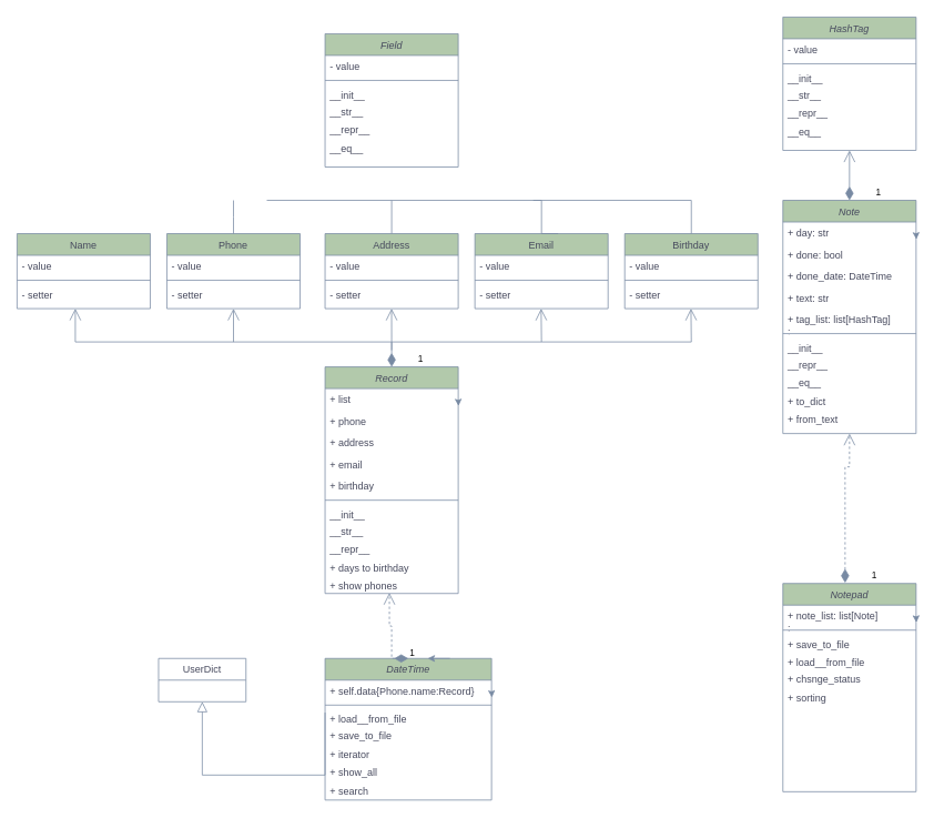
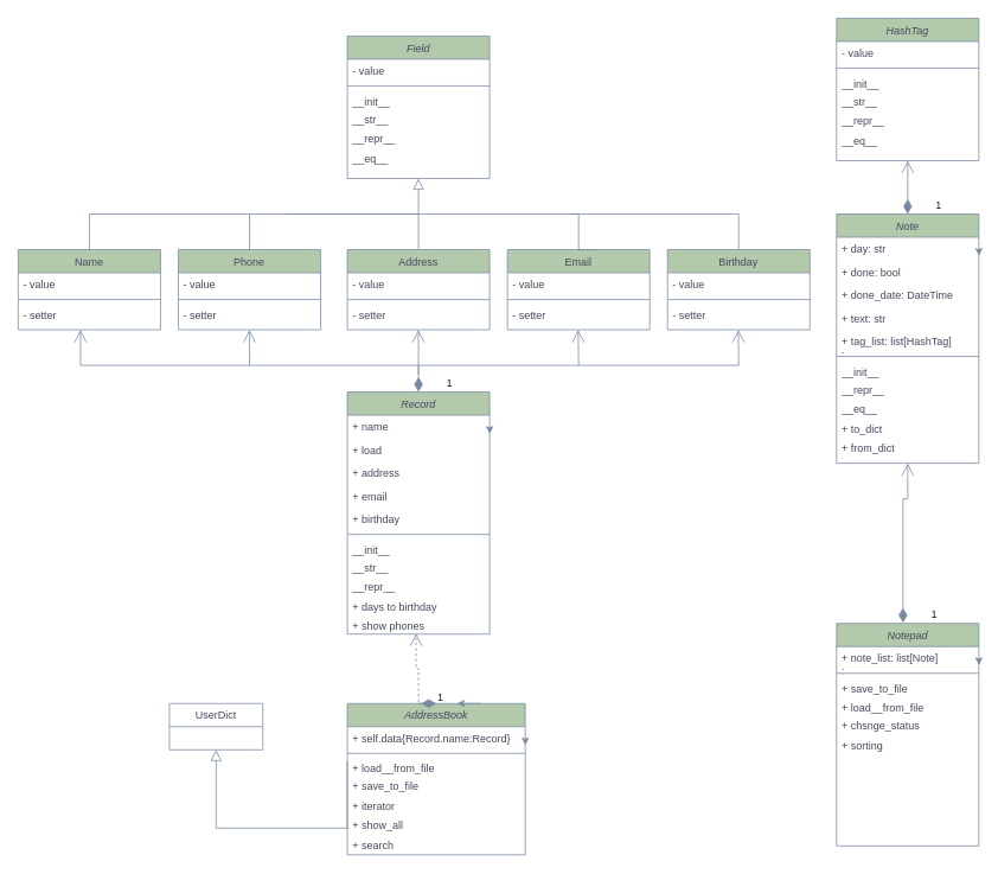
+ <mxCell id="13" value="" style="endArrow=block;endSize=10;endFill=0;shadow=0;strokeWidth=1;rounded=0;edgeStyle=elbowEdgeStyle;elbow=vertical;labelBackgroundColor=none;strokeColor=#788AA3;fontColor=default;" parent="1" source="9" target="2" edge="1"><mxGeometry width="160" relative="1" as="geometry"><mxPoint x="220" y="123" as="sourcePoint" /><mxPoint x="220" y="123" as="targetPoint" /></mxGeometry></mxCell>
- <mxCell id="35" value="+ list" style="text;align=left;verticalAlign=top;spacingLeft=4;spacingRight=4;overflow=hidden;rotatable=0;points=[[0,0.5],[1,0.5]];portConstraint=eastwest;labelBackgroundColor=none;fontColor=#46495D;" vertex="1" parent="34"><mxGeometry y="26" width="160" height="26" as="geometry" /></mxCell>
+ <mxCell id="35" value="+ name" style="text;align=left;verticalAlign=top;spacingLeft=4;spacingRight=4;overflow=hidden;rotatable=0;points=[[0,0.5],[1,0.5]];portConstraint=eastwest;labelBackgroundColor=none;fontColor=#46495D;" vertex="1" parent="34"><mxGeometry y="26" width="160" height="26" as="geometry" /></mxCell>
- <mxCell id="84" value="+ from_text" style="text;align=left;verticalAlign=top;spacingLeft=4;spacingRight=4;overflow=hidden;rotatable=0;points=[[0,0.5],[1,0.5]];portConstraint=eastwest;labelBackgroundColor=none;fontColor=#46495D;" vertex="1" parent="73"><mxGeometry y="250" width="160" height="22" as="geometry" /></mxCell>
+ <mxCell id="84" value="+ from_dict" style="text;align=left;verticalAlign=top;spacingLeft=4;spacingRight=4;overflow=hidden;rotatable=0;points=[[0,0.5],[1,0.5]];portConstraint=eastwest;labelBackgroundColor=none;fontColor=#46495D;" vertex="1" parent="73"><mxGeometry y="250" width="160" height="22" as="geometry" /></mxCell>
- <mxCell id="36" value="+ phone" style="text;align=left;verticalAlign=top;spacingLeft=4;spacingRight=4;overflow=hidden;rotatable=0;points=[[0,0.5],[1,0.5]];portConstraint=eastwest;labelBackgroundColor=none;fontColor=#46495D;" vertex="1" parent="34"><mxGeometry y="52" width="160" height="26" as="geometry" /></mxCell>
+ <mxCell id="36" value="+ load" style="text;align=left;verticalAlign=top;spacingLeft=4;spacingRight=4;overflow=hidden;rotatable=0;points=[[0,0.5],[1,0.5]];portConstraint=eastwest;labelBackgroundColor=none;fontColor=#46495D;" vertex="1" parent="34"><mxGeometry y="52" width="160" height="26" as="geometry" /></mxCell>
- <mxCell id="94" value="1" style="endArrow=open;html=1;endSize=12;startArrow=diamondThin;startSize=14;startFill=1;edgeStyle=orthogonalEdgeStyle;align=left;verticalAlign=bottom;rounded=0;exitX=0.467;exitY=-0.003;exitDx=0;exitDy=0;exitPerimeter=0;entryX=0.5;entryY=1;entryDx=0;entryDy=0;labelBackgroundColor=none;strokeColor=#788AA3;fontColor=default;dashed=1;" edge="1" parent="1" source="86" target="73"><mxGeometry x="-1" y="-30" relative="1" as="geometry"><mxPoint x="1019.76" y="550" as="sourcePoint" /><mxPoint x="1020" y="560" as="targetPoint" /><Array as="points"><mxPoint x="1015" y="560" /><mxPoint x="1020" y="560" /></Array><mxPoint as="offset" /></mxGeometry></mxCell>
+ <mxCell id="94" value="1" style="endArrow=open;html=1;endSize=12;startArrow=diamondThin;startSize=14;startFill=1;edgeStyle=orthogonalEdgeStyle;align=left;verticalAlign=bottom;rounded=0;exitX=0.467;exitY=-0.003;exitDx=0;exitDy=0;exitPerimeter=0;entryX=0.5;entryY=1;entryDx=0;entryDy=0;labelBackgroundColor=none;strokeColor=#788AA3;fontColor=default;" edge="1" parent="1" source="86" target="73"><mxGeometry x="-1" y="-30" relative="1" as="geometry"><mxPoint x="1019.76" y="550" as="sourcePoint" /><mxPoint x="1020" y="560" as="targetPoint" /><Array as="points"><mxPoint x="1015" y="560" /><mxPoint x="1020" y="560" /></Array><mxPoint as="offset" /></mxGeometry></mxCell>
- <mxCell id="52" value="DateTime" style="swimlane;fontStyle=2;align=center;verticalAlign=top;childLayout=stackLayout;horizontal=1;startSize=26;horizontalStack=0;resizeParent=1;resizeLast=0;collapsible=1;marginBottom=0;rounded=0;shadow=0;strokeWidth=1;labelBackgroundColor=none;fillColor=#B2C9AB;strokeColor=#788AA3;fontColor=#46495D;" vertex="1" parent="1"><mxGeometry x="390" y="790" width="200" height="170" as="geometry"><mxRectangle x="220" y="120" width="160" height="26" as="alternateBounds" /></mxGeometry></mxCell>
+ <mxCell id="52" value="AddressBook" style="swimlane;fontStyle=2;align=center;verticalAlign=top;childLayout=stackLayout;horizontal=1;startSize=26;horizontalStack=0;resizeParent=1;resizeLast=0;collapsible=1;marginBottom=0;rounded=0;shadow=0;strokeWidth=1;labelBackgroundColor=none;fillColor=#B2C9AB;strokeColor=#788AA3;fontColor=#46495D;" vertex="1" parent="1"><mxGeometry x="390" y="790" width="200" height="170" as="geometry"><mxRectangle x="220" y="120" width="160" height="26" as="alternateBounds" /></mxGeometry></mxCell>
- <mxCell id="53" value="+ self.data{Phone.name:Record}" style="text;align=left;verticalAlign=top;spacingLeft=4;spacingRight=4;overflow=hidden;rotatable=0;points=[[0,0.5],[1,0.5]];portConstraint=eastwest;labelBackgroundColor=none;fontColor=#46495D;" vertex="1" parent="52"><mxGeometry y="26" width="200" height="26" as="geometry" /></mxCell>
+ <mxCell id="53" value="+ self.data{Record.name:Record}" style="text;align=left;verticalAlign=top;spacingLeft=4;spacingRight=4;overflow=hidden;rotatable=0;points=[[0,0.5],[1,0.5]];portConstraint=eastwest;labelBackgroundColor=none;fontColor=#46495D;" vertex="1" parent="52"><mxGeometry y="26" width="200" height="26" as="geometry" /></mxCell>
